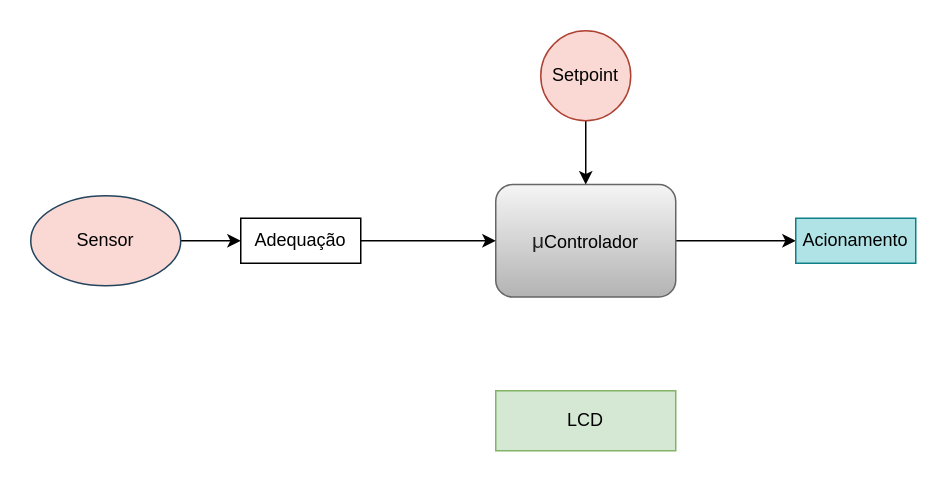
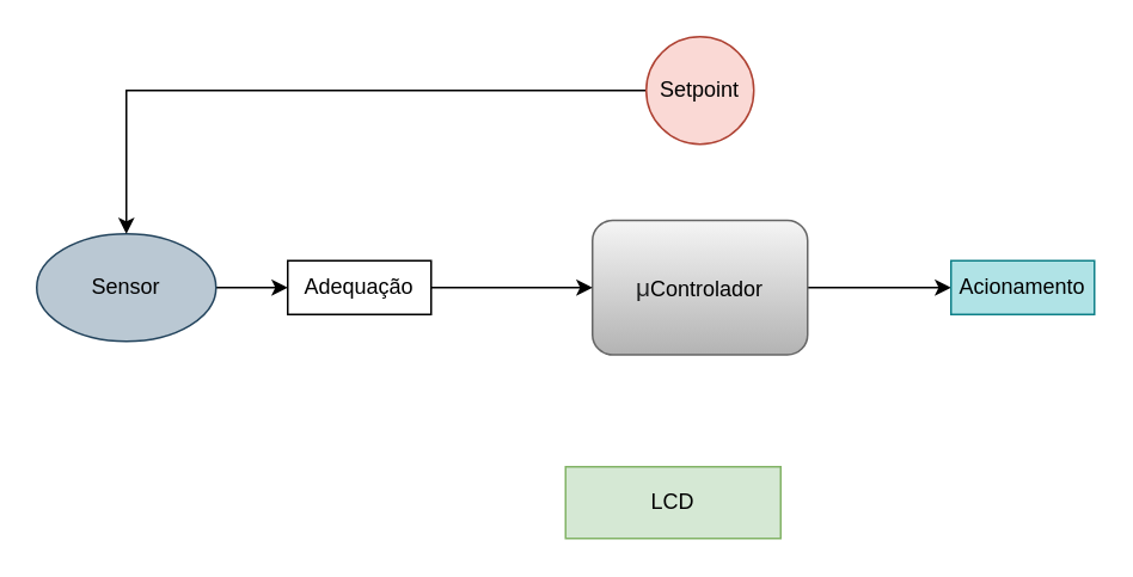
- <mxCell id="10" value="" style="edgeStyle=orthogonalEdgeStyle;rounded=0;orthogonalLoop=1;jettySize=auto;html=1;fontFamily=Helvetica;" parent="1" source="11" target="3" edge="1"><mxGeometry relative="1" as="geometry" /></mxCell>
+ <mxCell id="10" value="" style="edgeStyle=orthogonalEdgeStyle;rounded=0;orthogonalLoop=1;jettySize=auto;html=1;fontFamily=Helvetica;" parent="1" source="11" target="7" edge="1"><mxGeometry relative="1" as="geometry" /></mxCell>
- <mxCell id="7" value="Sensor" style="ellipse;whiteSpace=wrap;html=1;fillColor=#fad9d5;strokeColor=#23445d;" parent="1" vertex="1"><mxGeometry x="20" y="130" width="100" height="60" as="geometry" /></mxCell>
+ <mxCell id="7" value="Sensor" style="ellipse;whiteSpace=wrap;html=1;fillColor=#bac8d3;strokeColor=#23445d;" parent="1" vertex="1"><mxGeometry x="20" y="130" width="100" height="60" as="geometry" /></mxCell>
- <mxCell id="9" value="LCD" style="rounded=0;whiteSpace=wrap;html=1;fontFamily=Helvetica;fillColor=#d5e8d4;strokeColor=#82b366;" parent="1" vertex="1"><mxGeometry x="330" y="260" width="120" height="40" as="geometry" /></mxCell>
+ <mxCell id="9" value="LCD" style="rounded=0;whiteSpace=wrap;html=1;fontFamily=Helvetica;fillColor=#d5e8d4;strokeColor=#82b366;" parent="1" vertex="1"><mxGeometry x="315" y="260" width="120" height="40" as="geometry" /></mxCell>
